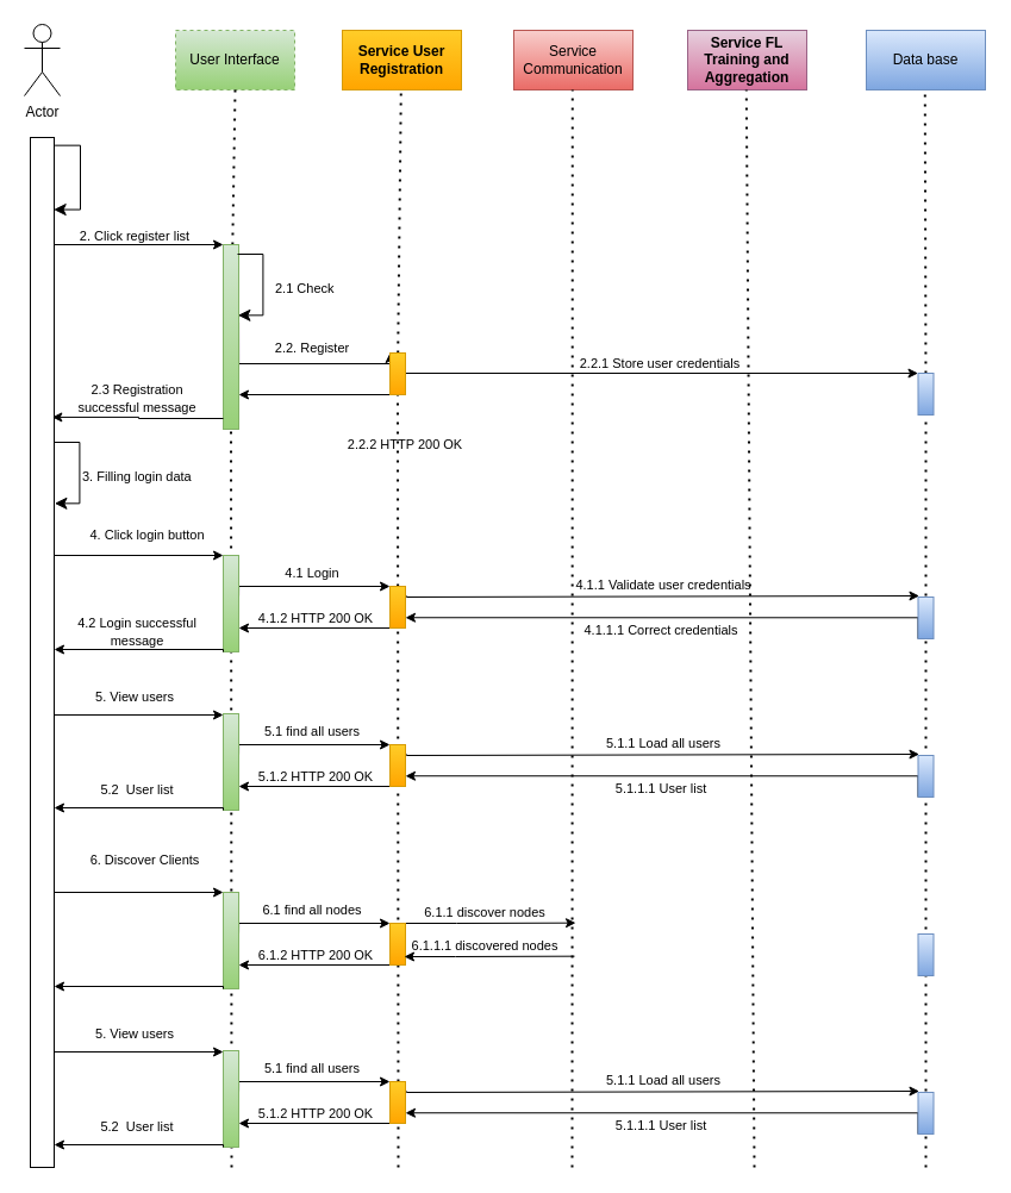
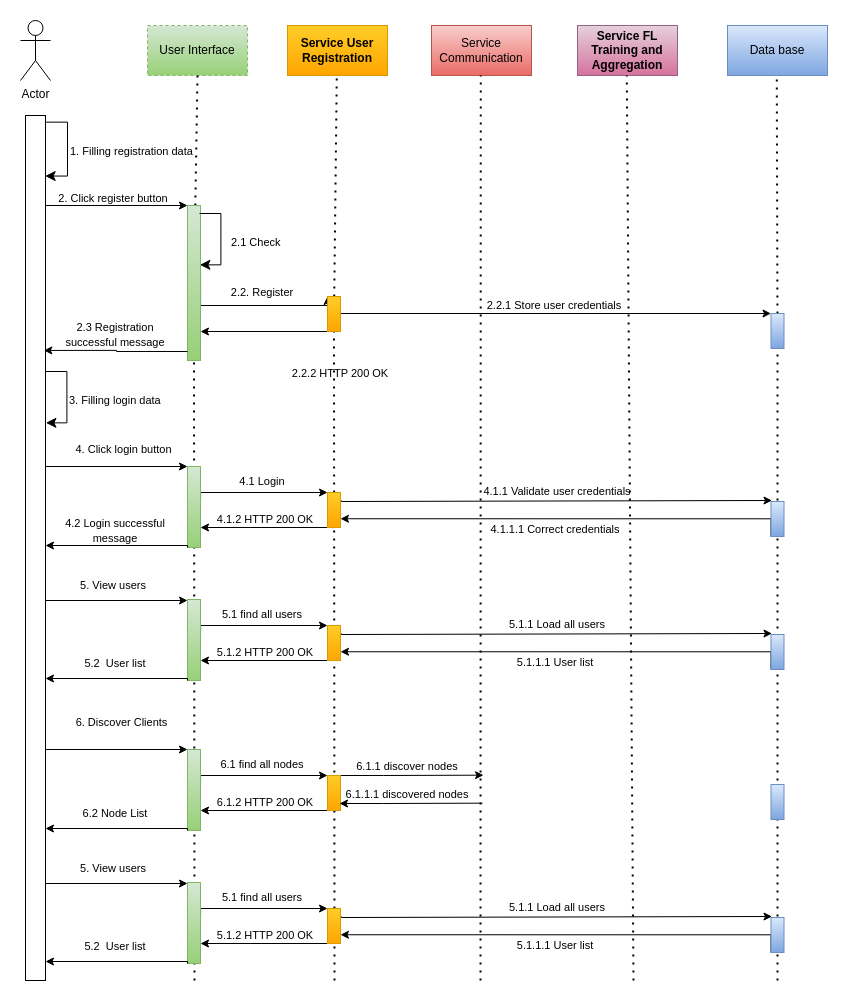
+ <mxCell id="16" value="&lt;font style=&quot;font-size: 11px;&quot;&gt;1. Filling registration data&lt;/font&gt;" style="text;html=1;align=left;verticalAlign=middle;whiteSpace=wrap;rounded=0;" vertex="1" parent="1"><mxGeometry x="68" y="136" width="150" height="30" as="geometry" /></mxCell>
- <mxCell id="17" value="&lt;font style=&quot;font-size: 11px;&quot;&gt;2. Click register list&lt;/font&gt;" style="text;html=1;align=center;verticalAlign=middle;whiteSpace=wrap;rounded=0;" vertex="1" parent="1"><mxGeometry x="38" y="183" width="150" height="30" as="geometry" /></mxCell>
+ <mxCell id="17" value="&lt;font style=&quot;font-size: 11px;&quot;&gt;2. Click register button&lt;/font&gt;" style="text;html=1;align=center;verticalAlign=middle;whiteSpace=wrap;rounded=0;" vertex="1" parent="1"><mxGeometry x="38" y="183" width="150" height="30" as="geometry" /></mxCell>
+ <mxCell id="77" value="&lt;font style=&quot;font-size: 11px;&quot;&gt;6.2 Node List&lt;/font&gt;" style="text;html=1;align=center;verticalAlign=middle;whiteSpace=wrap;rounded=0;" vertex="1" parent="1"><mxGeometry x="60" y="798" width="110" height="30" as="geometry" /></mxCell>
